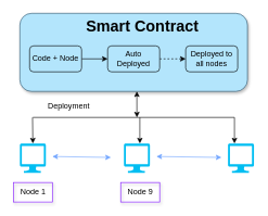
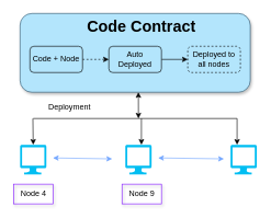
- <mxCell id="3" value="&lt;h1 style=&quot;margin-top: 0px;&quot;&gt;Smart Contract&lt;/h1&gt;&lt;p&gt;&lt;br&gt;&lt;/p&gt;" style="text;html=1;whiteSpace=wrap;overflow=hidden;rounded=0;" vertex="1" parent="1"><mxGeometry x="130" y="20" width="180" height="50" as="geometry" /></mxCell>
+ <mxCell id="3" value="&lt;h1 style=&quot;margin-top: 0px;&quot;&gt;Code Contract&lt;/h1&gt;&lt;p&gt;&lt;br&gt;&lt;/p&gt;" style="text;html=1;whiteSpace=wrap;overflow=hidden;rounded=0;" vertex="1" parent="1"><mxGeometry x="130" y="20" width="180" height="50" as="geometry" /></mxCell>
- <mxCell id="7" style="edgeStyle=orthogonalEdgeStyle;rounded=0;orthogonalLoop=1;jettySize=auto;html=1;entryX=0;entryY=0.5;entryDx=0;entryDy=0;" edge="1" parent="1" source="8" target="5"><mxGeometry relative="1" as="geometry" /></mxCell>
+ <mxCell id="7" style="edgeStyle=orthogonalEdgeStyle;rounded=0;orthogonalLoop=1;jettySize=auto;html=1;entryX=0;entryY=0.5;entryDx=0;entryDy=0;dashed=1;" edge="1" parent="1" source="8" target="5"><mxGeometry relative="1" as="geometry" /></mxCell>
- <mxCell id="4" style="edgeStyle=orthogonalEdgeStyle;rounded=0;orthogonalLoop=1;jettySize=auto;html=1;entryX=0;entryY=0.5;entryDx=0;entryDy=0;dashed=1;" edge="1" parent="1" source="5" target="6"><mxGeometry relative="1" as="geometry" /></mxCell>
+ <mxCell id="4" style="edgeStyle=orthogonalEdgeStyle;rounded=0;orthogonalLoop=1;jettySize=auto;html=1;entryX=0;entryY=0.5;entryDx=0;entryDy=0;" edge="1" parent="1" source="5" target="6"><mxGeometry relative="1" as="geometry" /></mxCell>
- <mxCell id="6" value="Deployed to all nodes" style="rounded=1;whiteSpace=wrap;html=1;fillColor=#B3E5FC;" vertex="1" parent="1"><mxGeometry x="285" y="70" width="80" height="40" as="geometry" /></mxCell>
+ <mxCell id="6" value="Deployed to all nodes" style="rounded=1;whiteSpace=wrap;html=1;fillColor=#B3E5FC;dashed=1;" vertex="1" parent="1"><mxGeometry x="285" y="70" width="80" height="40" as="geometry" /></mxCell>
- <mxCell id="12" value="Node 1" style="text;html=1;align=center;verticalAlign=middle;resizable=0;points=[];autosize=1;strokeColor=#7F10FF;fillColor=none;shadow=1;" vertex="1" parent="1"><mxGeometry x="20" y="280" width="60" height="30" as="geometry" /></mxCell>
+ <mxCell id="12" value="Node 4" style="text;html=1;align=center;verticalAlign=middle;resizable=0;points=[];autosize=1;strokeColor=#7F10FF;fillColor=none;shadow=1;" vertex="1" parent="1"><mxGeometry x="20" y="280" width="60" height="30" as="geometry" /></mxCell>
